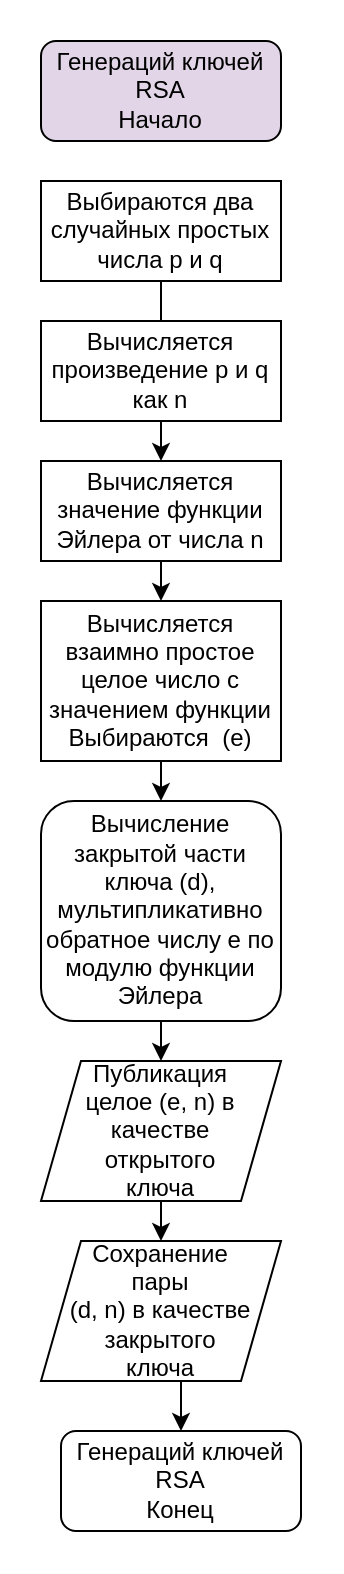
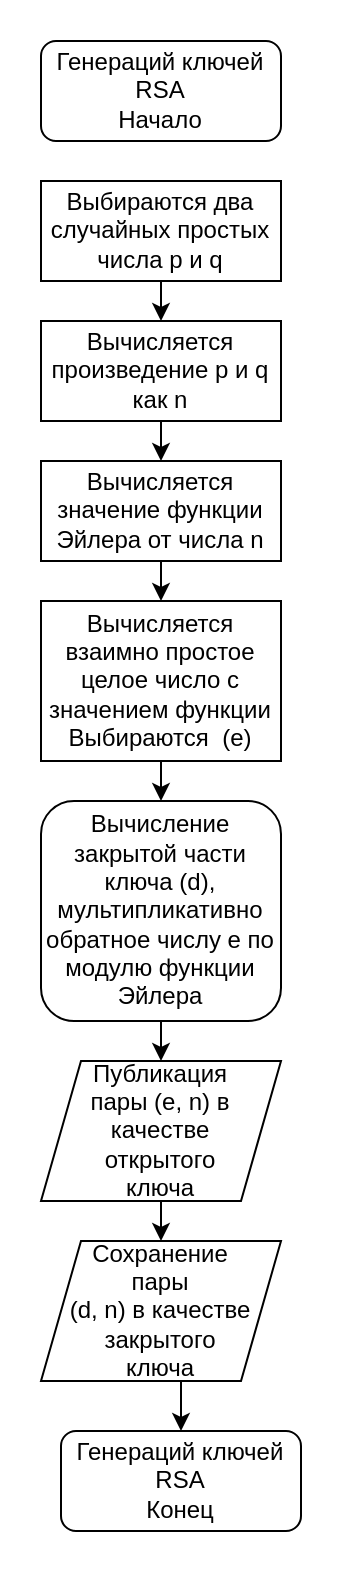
- <mxCell id="2" value="Генераций ключей RSA&lt;br&gt;Начало" style="rounded=1;whiteSpace=wrap;html=1;fillColor=#e1d5e7;" parent="1" vertex="1"><mxGeometry x="20" y="20" width="120" height="50" as="geometry" /></mxCell>
+ <mxCell id="2" value="Генераций ключей RSA&lt;br&gt;Начало" style="rounded=1;whiteSpace=wrap;html=1;" parent="1" vertex="1"><mxGeometry x="20" y="20" width="120" height="50" as="geometry" /></mxCell>
- <mxCell id="3" style="edgeStyle=orthogonalEdgeStyle;rounded=0;orthogonalLoop=1;jettySize=auto;html=1;exitX=0.5;exitY=1;exitDx=0;exitDy=0;entryX=0.5;entryY=0;entryDx=0;entryDy=0;endArrow=none;" parent="1" source="4" target="6" edge="1"><mxGeometry relative="1" as="geometry" /></mxCell>
+ <mxCell id="3" style="edgeStyle=orthogonalEdgeStyle;rounded=0;orthogonalLoop=1;jettySize=auto;html=1;exitX=0.5;exitY=1;exitDx=0;exitDy=0;entryX=0.5;entryY=0;entryDx=0;entryDy=0;" parent="1" source="4" target="6" edge="1"><mxGeometry relative="1" as="geometry" /></mxCell>
- <mxCell id="14" value="Публикация &lt;br&gt;целое (e, n) в качестве &lt;br&gt;открытого &lt;br&gt;ключа" style="shape=parallelogram;perimeter=parallelogramPerimeter;whiteSpace=wrap;html=1;fixedSize=1;" parent="1" vertex="1"><mxGeometry x="20" y="530" width="120" height="70" as="geometry" /></mxCell>
+ <mxCell id="14" value="Публикация &lt;br&gt;пары (e, n) в качестве &lt;br&gt;открытого &lt;br&gt;ключа" style="shape=parallelogram;perimeter=parallelogramPerimeter;whiteSpace=wrap;html=1;fixedSize=1;" parent="1" vertex="1"><mxGeometry x="20" y="530" width="120" height="70" as="geometry" /></mxCell>
